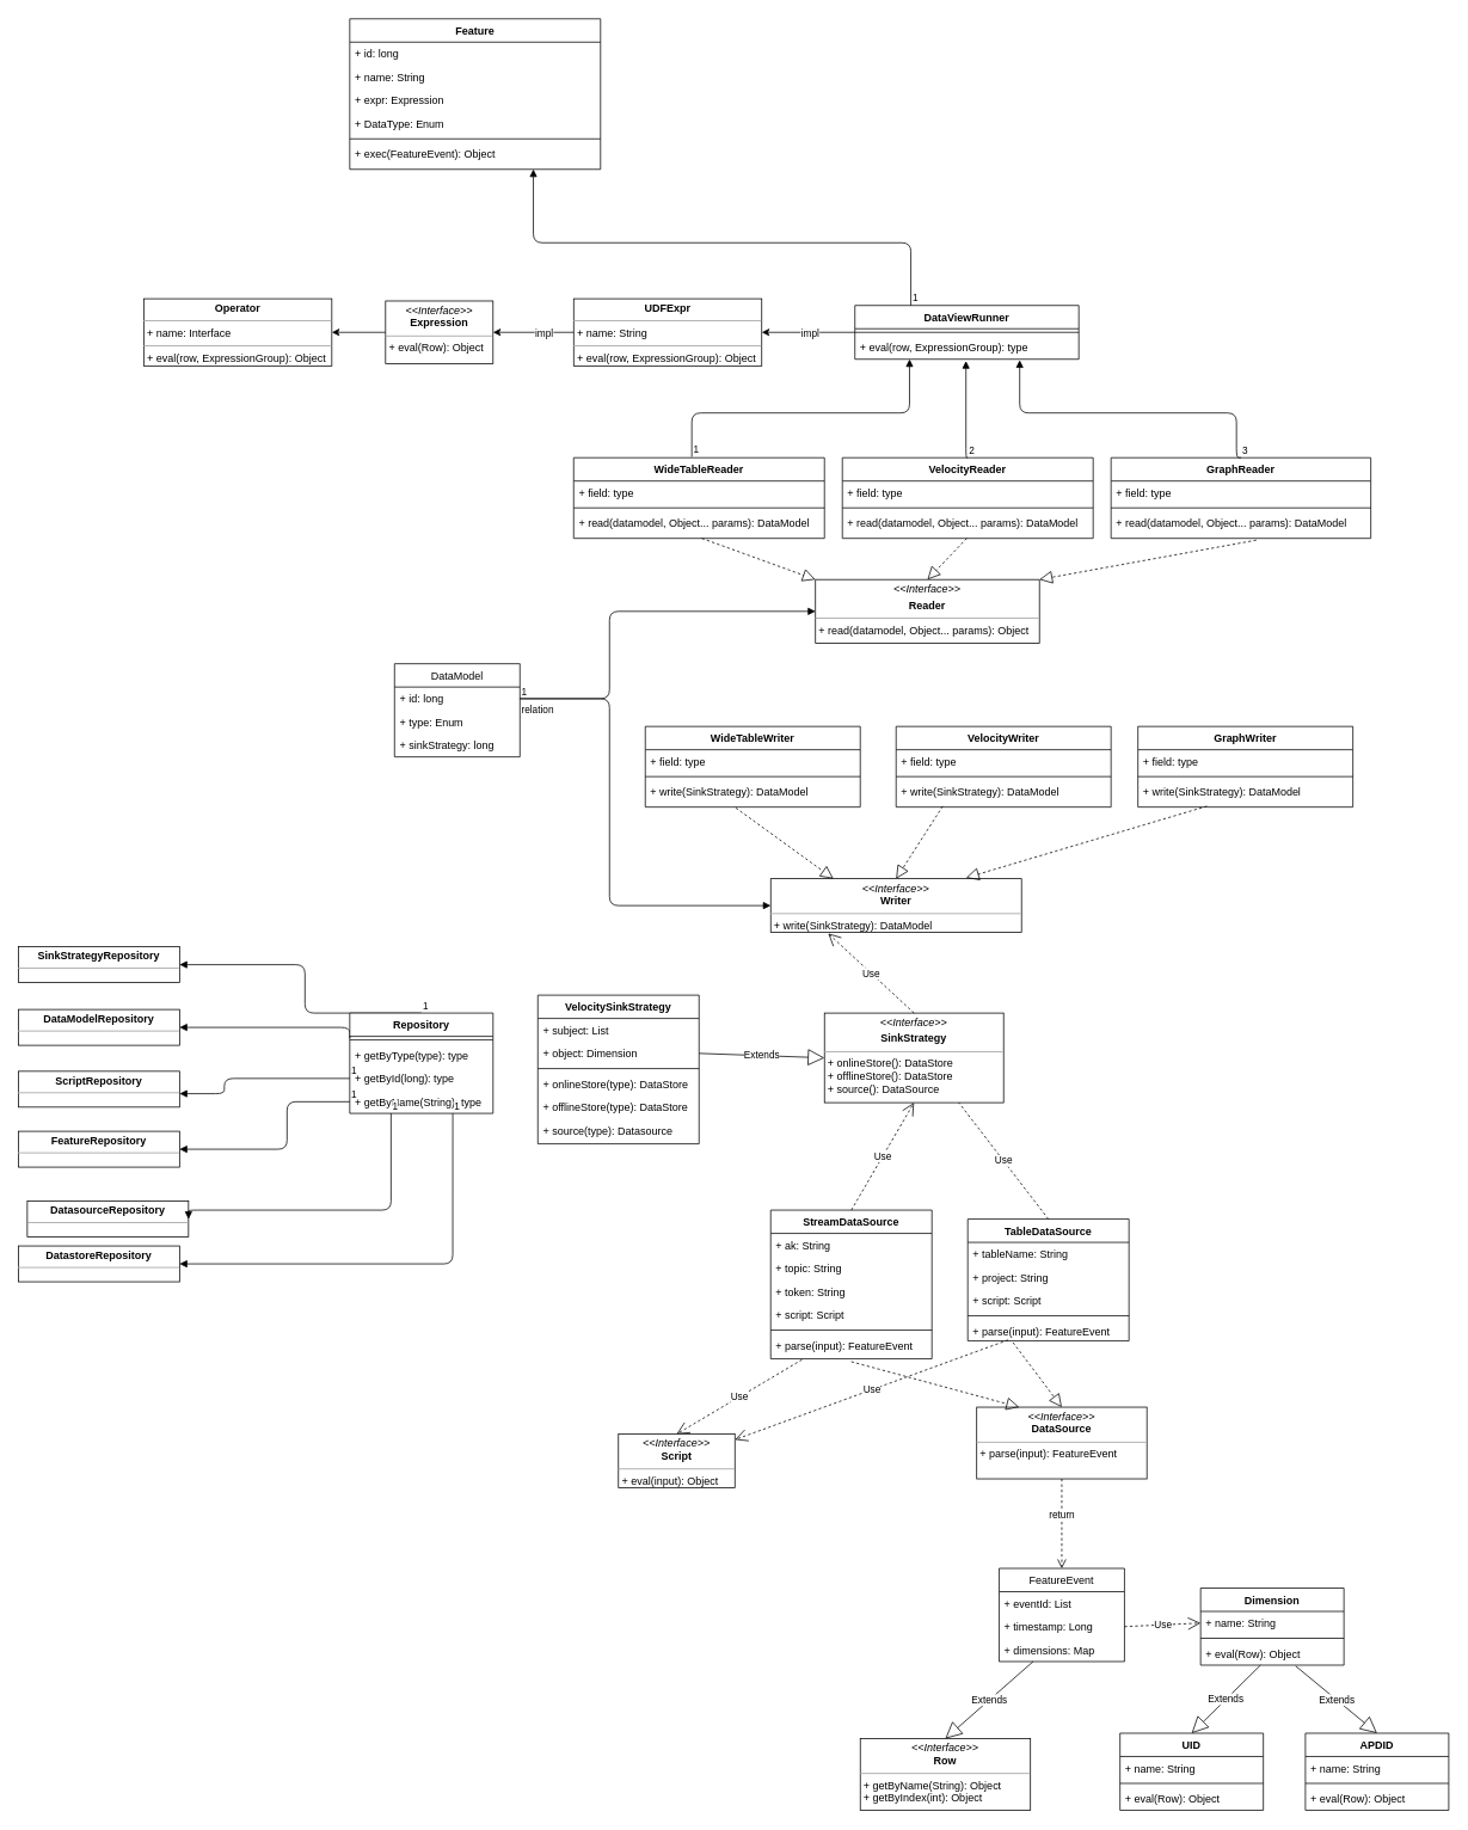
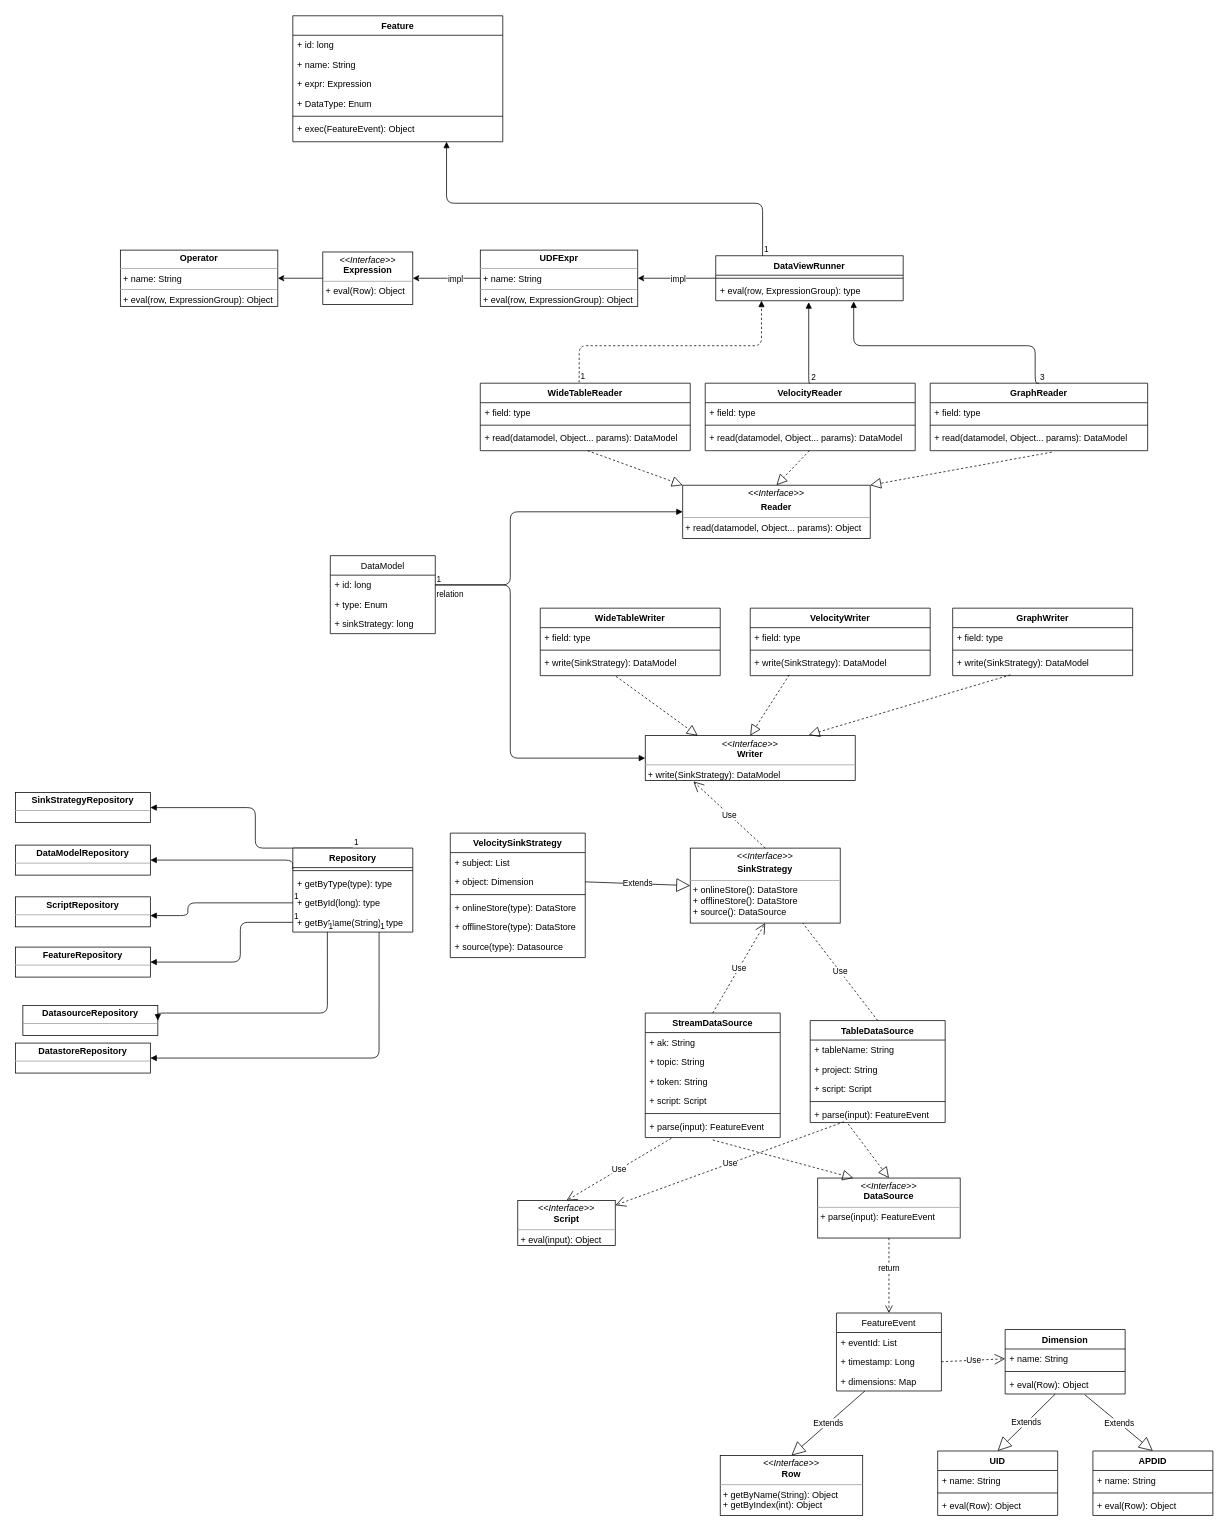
- <mxCell id="108" value="&lt;p style=&quot;margin: 0px ; margin-top: 4px ; text-align: center&quot;&gt;&lt;b&gt;Operator&lt;/b&gt;&lt;/p&gt;&lt;hr size=&quot;1&quot;&gt;&lt;p style=&quot;margin: 0px ; margin-left: 4px&quot;&gt;+ name: Interface&lt;/p&gt;&lt;hr size=&quot;1&quot;&gt;&lt;p style=&quot;margin: 0px ; margin-left: 4px&quot;&gt;+ eval(row, ExpressionGroup): Object&lt;/p&gt;" style="verticalAlign=top;align=left;overflow=fill;fontSize=12;fontFamily=Helvetica;html=1;" parent="1" vertex="1"><mxGeometry x="160" y="332.5" width="210" height="75" as="geometry" /></mxCell>
+ <mxCell id="108" value="&lt;p style=&quot;margin: 0px ; margin-top: 4px ; text-align: center&quot;&gt;&lt;b&gt;Operator&lt;/b&gt;&lt;/p&gt;&lt;hr size=&quot;1&quot;&gt;&lt;p style=&quot;margin: 0px ; margin-left: 4px&quot;&gt;+ name: String&lt;/p&gt;&lt;hr size=&quot;1&quot;&gt;&lt;p style=&quot;margin: 0px ; margin-left: 4px&quot;&gt;+ eval(row, ExpressionGroup): Object&lt;/p&gt;" style="verticalAlign=top;align=left;overflow=fill;fontSize=12;fontFamily=Helvetica;html=1;" parent="1" vertex="1"><mxGeometry x="160" y="332.5" width="210" height="75" as="geometry" /></mxCell>
- <mxCell id="95" value="" style="endArrow=block;endFill=1;html=1;edgeStyle=orthogonalEdgeStyle;align=left;verticalAlign=top;exitX=0.471;exitY=-0.011;exitDx=0;exitDy=0;exitPerimeter=0;" parent="1" source="79" target="101" edge="1"><mxGeometry x="-1" relative="1" as="geometry"><mxPoint x="630" y="557.5" as="sourcePoint" /><mxPoint x="960" y="460" as="targetPoint" /><Array as="points"><mxPoint x="772" y="460" /><mxPoint x="1015" y="460" /></Array></mxGeometry></mxCell>
+ <mxCell id="95" value="" style="endArrow=block;endFill=1;html=1;edgeStyle=orthogonalEdgeStyle;align=left;verticalAlign=top;exitX=0.471;exitY=-0.011;exitDx=0;exitDy=0;exitPerimeter=0;dashed=1;" parent="1" source="79" target="101" edge="1"><mxGeometry x="-1" relative="1" as="geometry"><mxPoint x="630" y="557.5" as="sourcePoint" /><mxPoint x="960" y="460" as="targetPoint" /><Array as="points"><mxPoint x="772" y="460" /><mxPoint x="1015" y="460" /></Array></mxGeometry></mxCell>
